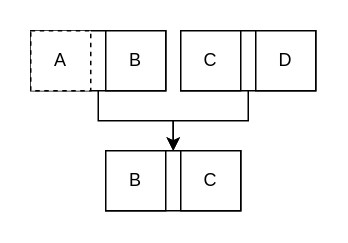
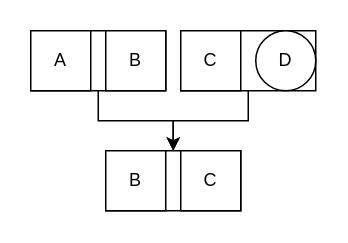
- <mxCell id="7" value="A" style="rounded=0;whiteSpace=wrap;html=1;dashed=1;" vertex="1" parent="1"><mxGeometry x="20" y="20" width="40" height="40" as="geometry" /></mxCell>
+ <mxCell id="7" value="A" style="rounded=0;whiteSpace=wrap;html=1;" vertex="1" parent="1"><mxGeometry x="20" y="20" width="40" height="40" as="geometry" /></mxCell>
- <mxCell id="10" value="D" style="rounded=0;whiteSpace=wrap;html=1;" vertex="1" parent="1"><mxGeometry x="170" y="20" width="40" height="40" as="geometry" /></mxCell>
+ <mxCell id="10" value="D" style="ellipse;whiteSpace=wrap;html=1;" vertex="1" parent="1"><mxGeometry x="170" y="20" width="40" height="40" as="geometry" /></mxCell>
